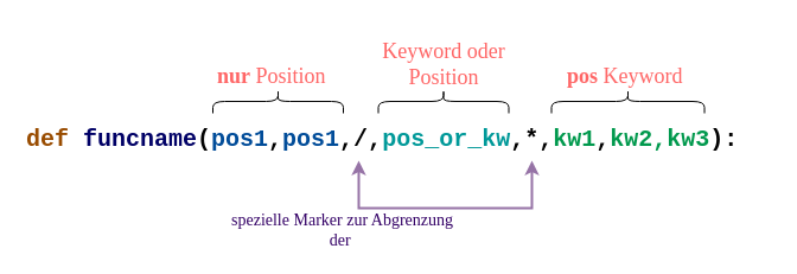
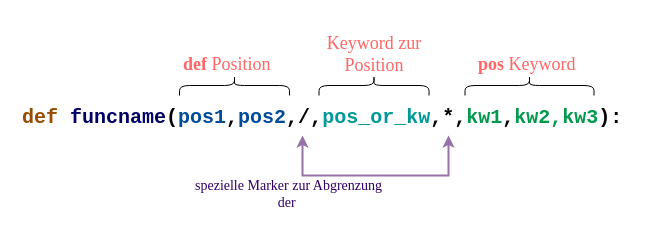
- <mxCell id="6" value="Keyword oder Position" style="text;html=1;strokeColor=none;fillColor=none;align=center;verticalAlign=middle;whiteSpace=wrap;rounded=0;fontFamily=Comic Sans MS;fontSize=18;fontColor=#FF6666;" vertex="1" parent="1"><mxGeometry x="313.5" y="39" width="120" height="30" as="geometry" /></mxCell>
+ <mxCell id="6" value="Keyword zur Position" style="text;html=1;strokeColor=none;fillColor=none;align=center;verticalAlign=middle;whiteSpace=wrap;rounded=0;fontFamily=Comic Sans MS;fontSize=18;fontColor=#FF6666;" vertex="1" parent="1"><mxGeometry x="313.5" y="39" width="120" height="30" as="geometry" /></mxCell>
- <mxCell id="4" value="&lt;b&gt;nur&lt;/b&gt; Position" style="text;html=1;strokeColor=none;fillColor=none;align=left;verticalAlign=middle;whiteSpace=wrap;rounded=0;fontFamily=Comic Sans MS;fontSize=18;fontColor=#FF6666;" vertex="1" parent="1"><mxGeometry x="180.5" y="49" width="107" height="30" as="geometry" /></mxCell>
+ <mxCell id="4" value="&lt;b&gt;def&lt;/b&gt; Position" style="text;html=1;strokeColor=none;fillColor=none;align=left;verticalAlign=middle;whiteSpace=wrap;rounded=0;fontFamily=Comic Sans MS;fontSize=18;fontColor=#FF6666;" vertex="1" parent="1"><mxGeometry x="180.5" y="49" width="107" height="30" as="geometry" /></mxCell>
- <mxCell id="2" value="&lt;font color=&quot;#994c00&quot;&gt;def&lt;/font&gt; &lt;font color=&quot;#000066&quot;&gt;funcname&lt;/font&gt;(&lt;font color=&quot;#004c99&quot;&gt;pos1&lt;/font&gt;,&lt;font color=&quot;#004c99&quot;&gt;pos1&lt;/font&gt;,/,&lt;font color=&quot;#009999&quot;&gt;pos_or_kw&lt;/font&gt;,*,&lt;font color=&quot;#00994d&quot;&gt;kw1&lt;/font&gt;,&lt;font color=&quot;#00994d&quot;&gt;kw2,kw3&lt;/font&gt;):" style="text;html=1;strokeColor=none;fillColor=none;align=left;verticalAlign=middle;whiteSpace=wrap;rounded=0;fontSize=20;fontFamily=Courier New;fontStyle=1" vertex="1" parent="1"><mxGeometry x="20" y="102" width="630" height="30" as="geometry" /></mxCell>
+ <mxCell id="2" value="&lt;font color=&quot;#994c00&quot;&gt;def&lt;/font&gt; &lt;font color=&quot;#000066&quot;&gt;funcname&lt;/font&gt;(&lt;font color=&quot;#004c99&quot;&gt;pos1&lt;/font&gt;,&lt;font color=&quot;#004c99&quot;&gt;pos2&lt;/font&gt;,/,&lt;font color=&quot;#009999&quot;&gt;pos_or_kw&lt;/font&gt;,*,&lt;font color=&quot;#00994d&quot;&gt;kw1&lt;/font&gt;,&lt;font color=&quot;#00994d&quot;&gt;kw2,kw3&lt;/font&gt;):" style="text;html=1;strokeColor=none;fillColor=none;align=left;verticalAlign=middle;whiteSpace=wrap;rounded=0;fontSize=20;fontFamily=Courier New;fontStyle=1" vertex="1" parent="1"><mxGeometry x="20" y="102" width="630" height="30" as="geometry" /></mxCell>
